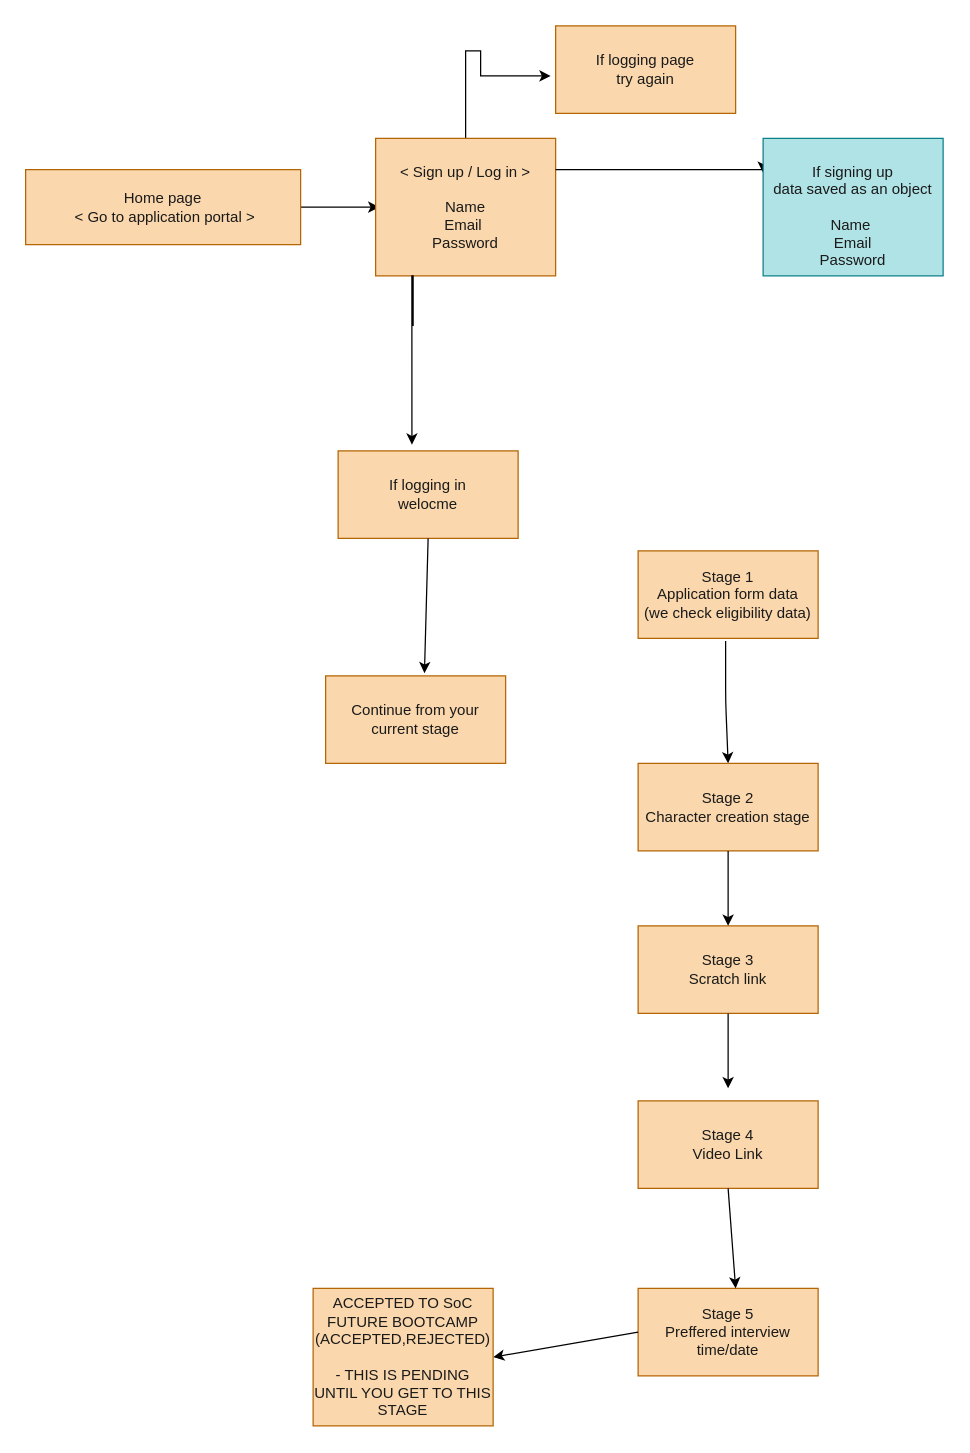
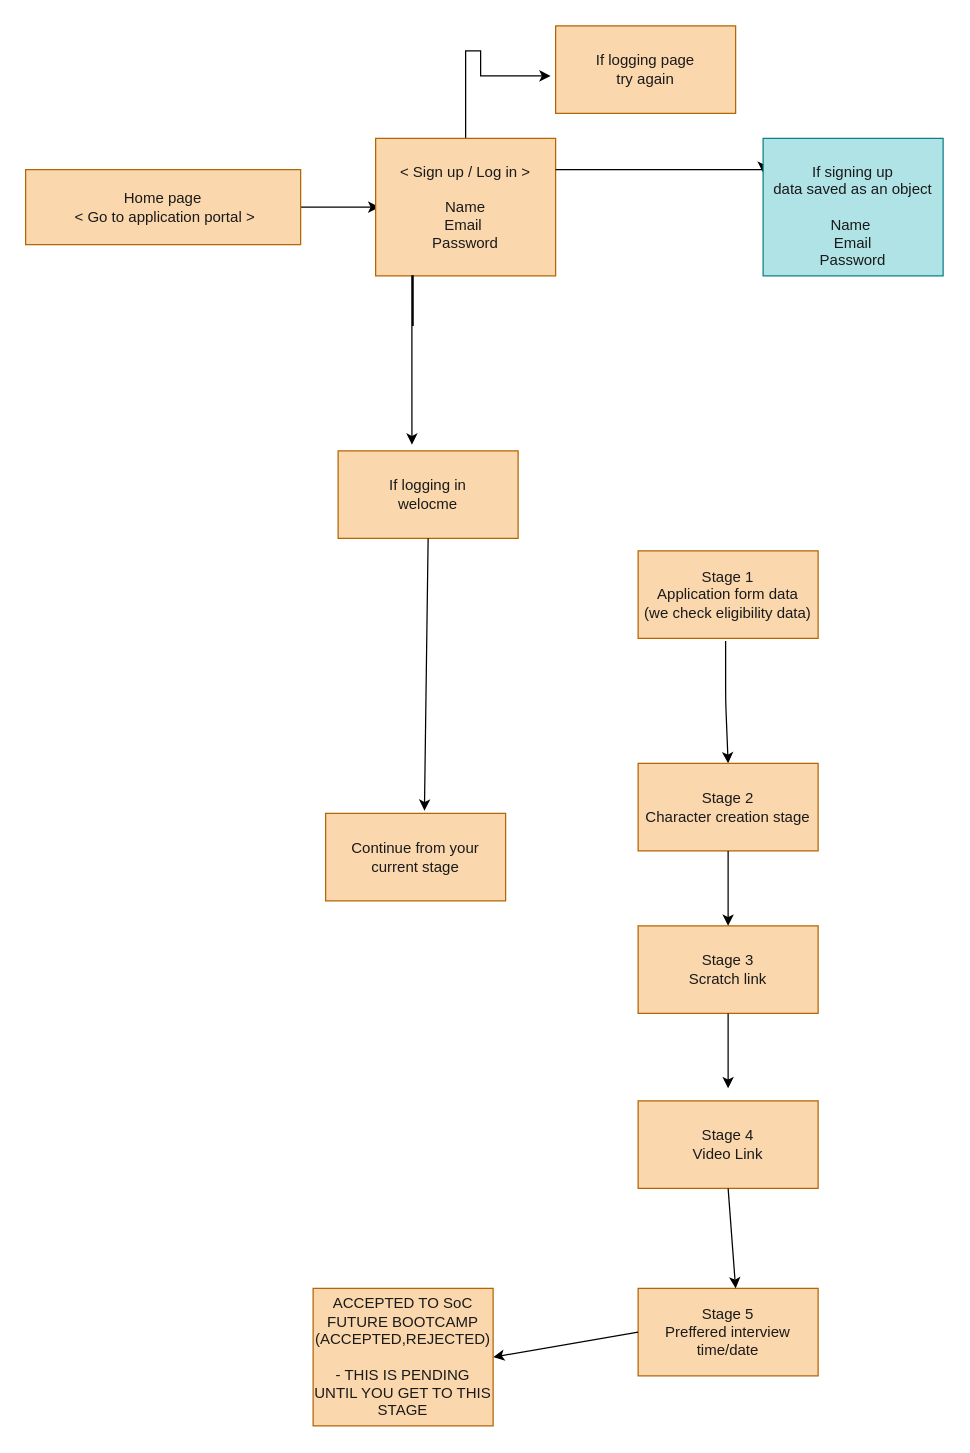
- <mxCell id="11" value="&lt;font color=&quot;#1a1a1a&quot;&gt;Continue from your current stage&lt;br&gt;&lt;/font&gt;" style="whiteSpace=wrap;html=1;fillColor=#fad7ac;strokeColor=#b46504;" parent="1" vertex="1"><mxGeometry x="260" y="540" width="144" height="70" as="geometry" /></mxCell>
+ <mxCell id="11" value="&lt;font color=&quot;#1a1a1a&quot;&gt;Continue from your current stage&lt;br&gt;&lt;/font&gt;" style="whiteSpace=wrap;html=1;fillColor=#fad7ac;strokeColor=#b46504;" parent="1" vertex="1"><mxGeometry x="260" y="650" width="144" height="70" as="geometry" /></mxCell>
